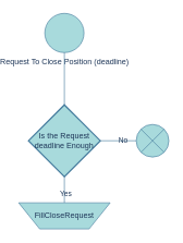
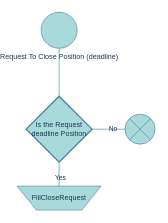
- <mxCell id="4" value="Is the Request deadline Enough" style="strokeWidth=2;html=1;shape=mxgraph.flowchart.decision;whiteSpace=wrap;fillColor=#A8DADC;strokeColor=#457B9D;labelBackgroundColor=none;fontColor=#1D3557;" vertex="1" parent="1"><mxGeometry x="35" y="160" width="110" height="110" as="geometry" /></mxCell>
+ <mxCell id="4" value="Is the Request deadline Position" style="strokeWidth=2;html=1;shape=mxgraph.flowchart.decision;whiteSpace=wrap;fillColor=#A8DADC;strokeColor=#457B9D;labelBackgroundColor=none;fontColor=#1D3557;" vertex="1" parent="1"><mxGeometry x="35" y="160" width="110" height="110" as="geometry" /></mxCell>
